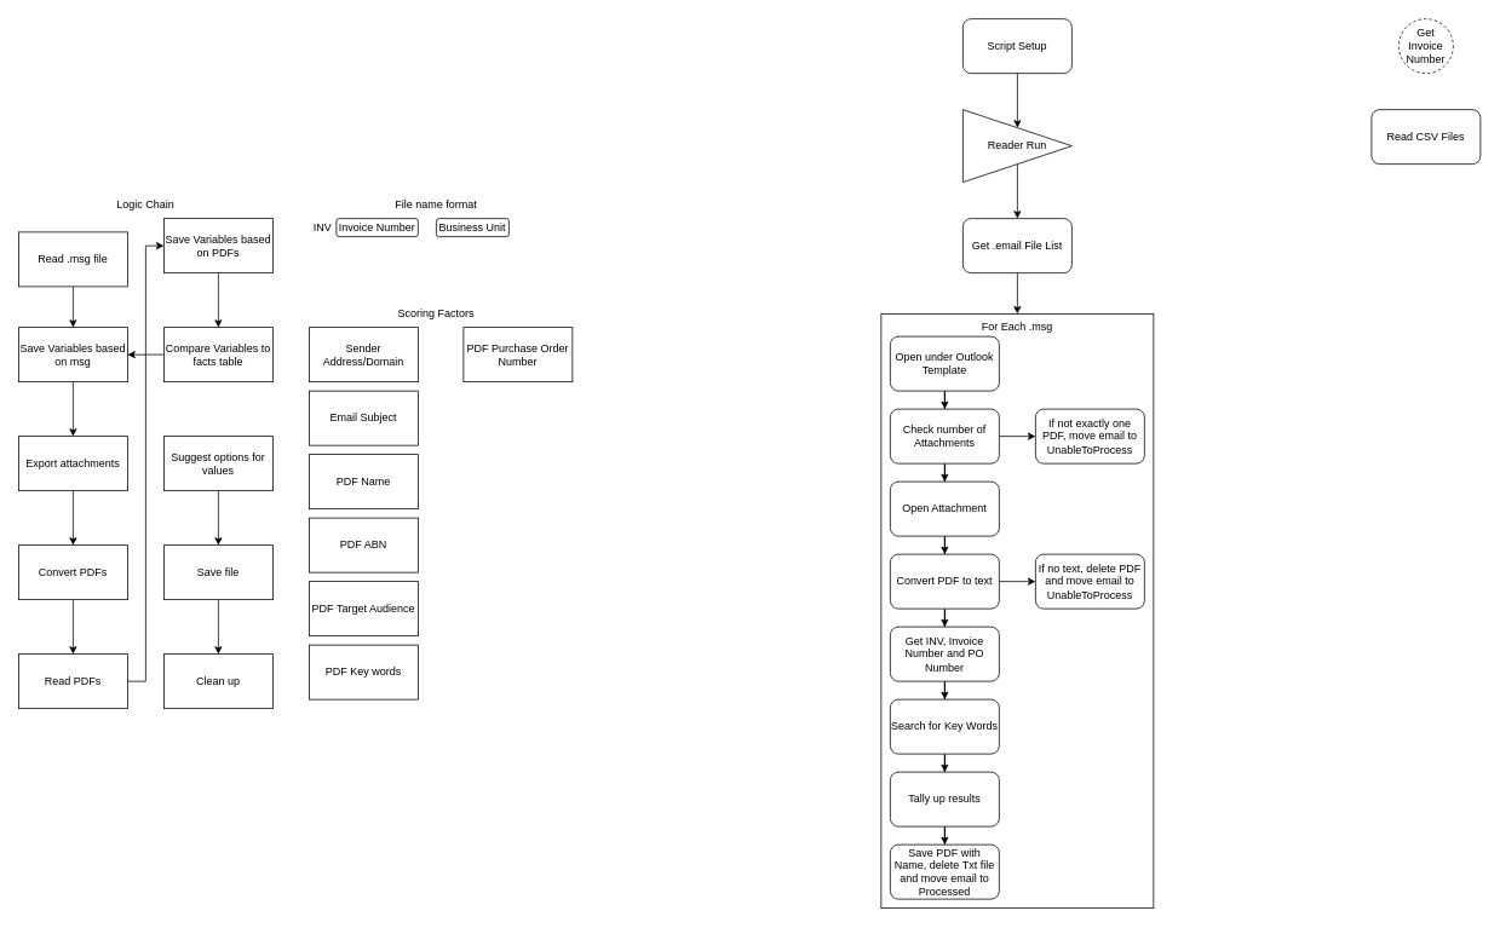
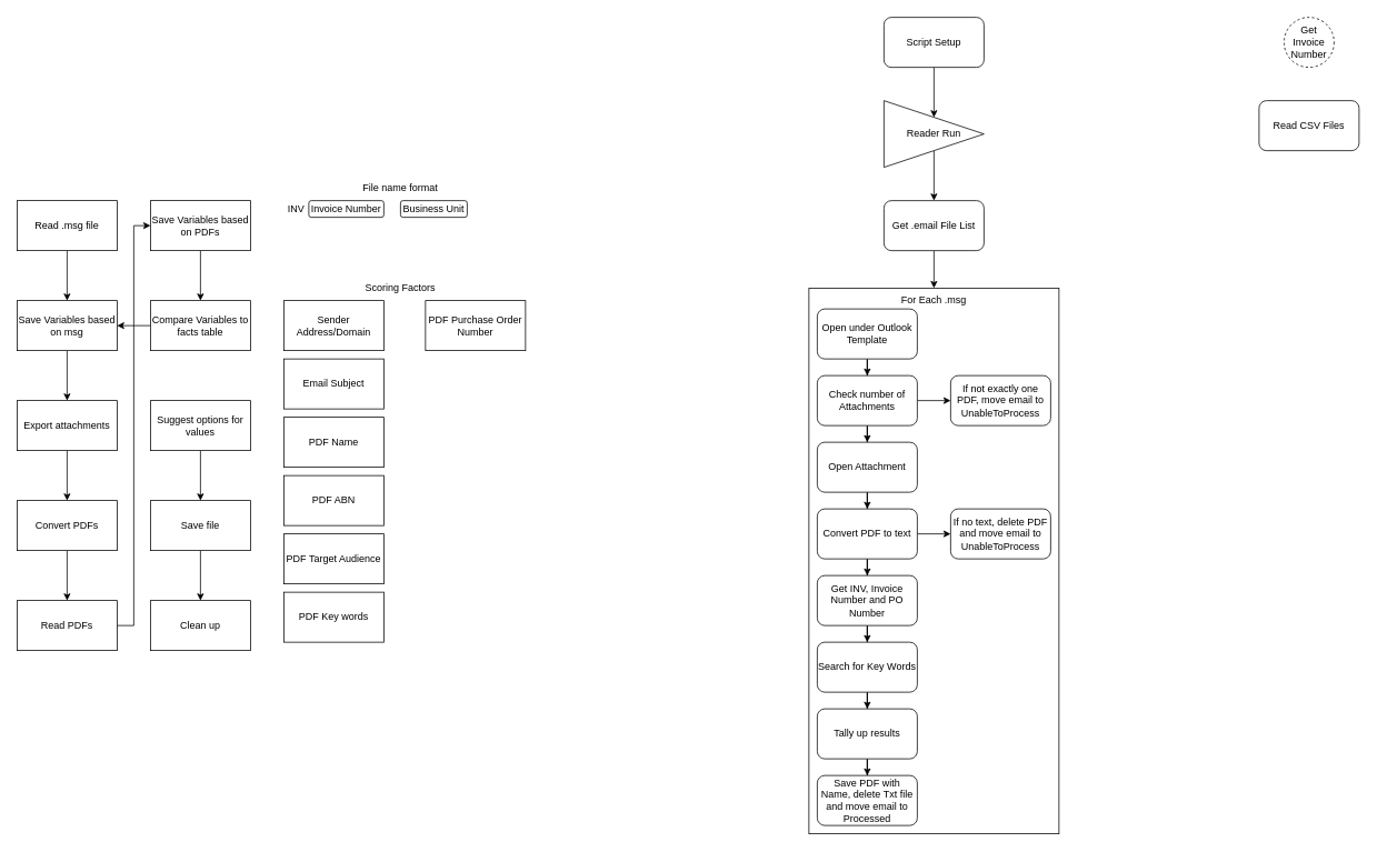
- <mxCell id="17" value="Logic Chain" style="text;html=1;strokeColor=none;fillColor=none;align=center;verticalAlign=middle;whiteSpace=wrap;rounded=0;" parent="1" vertex="1"><mxGeometry x="120" y="210" width="80" height="30" as="geometry" /></mxCell>
- <mxCell id="4" value="Read .msg file" style="rounded=0;whiteSpace=wrap;html=1;" parent="1" vertex="1"><mxGeometry x="20" y="255" width="120" height="60" as="geometry" /></mxCell>
+ <mxCell id="4" value="Read .msg file" style="rounded=0;whiteSpace=wrap;html=1;" parent="1" vertex="1"><mxGeometry x="20" y="240" width="120" height="60" as="geometry" /></mxCell>
